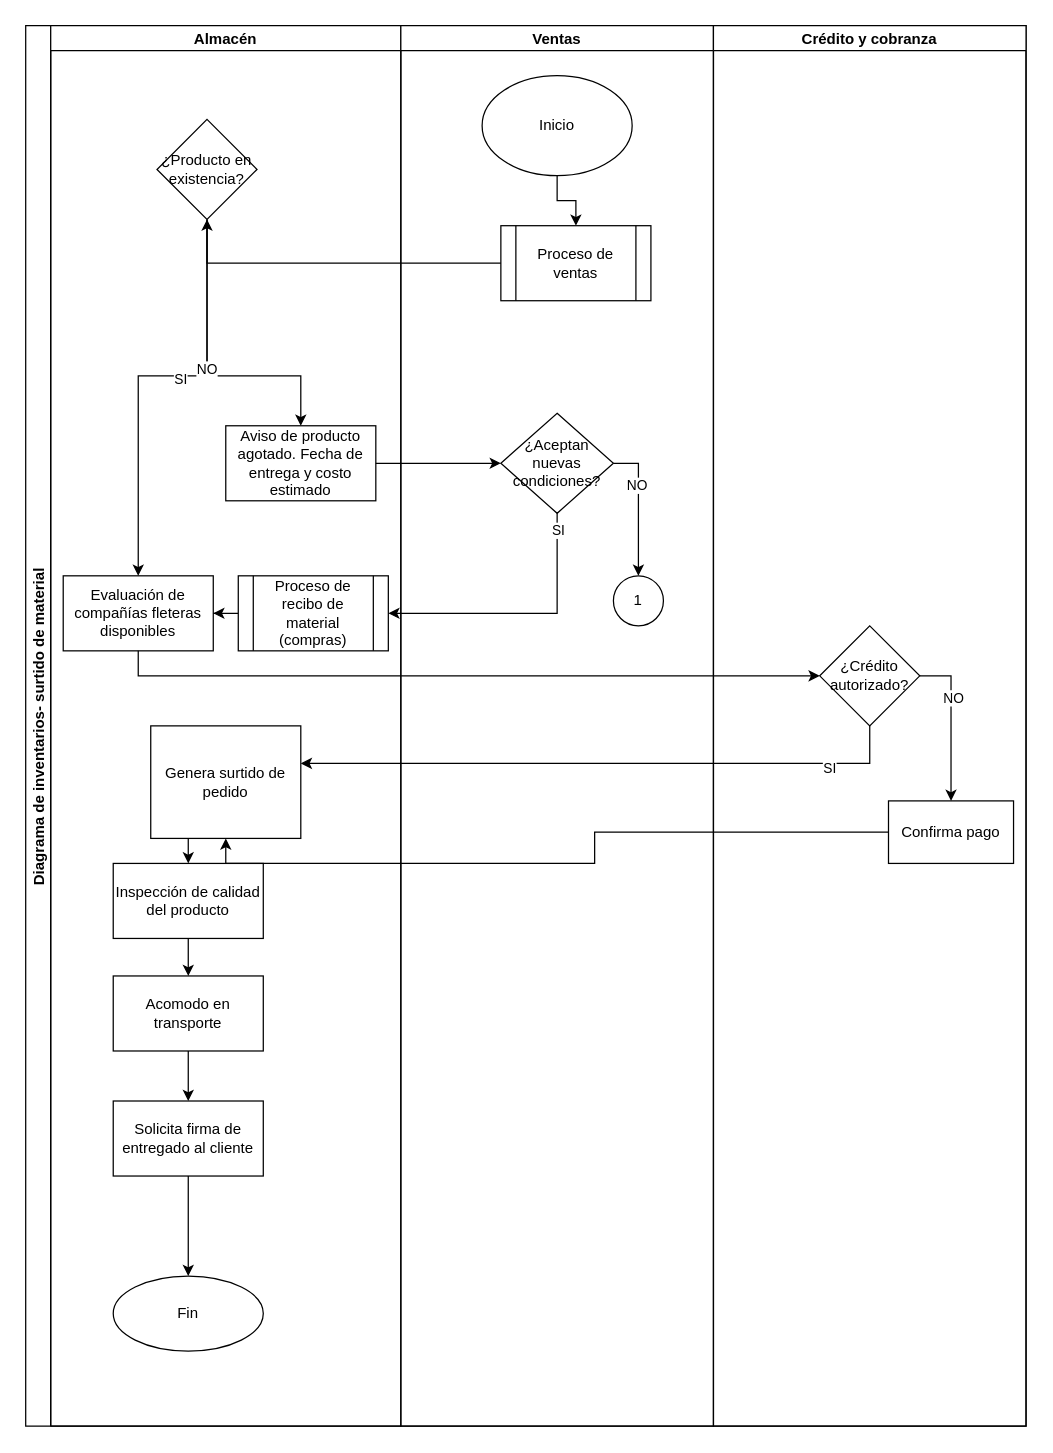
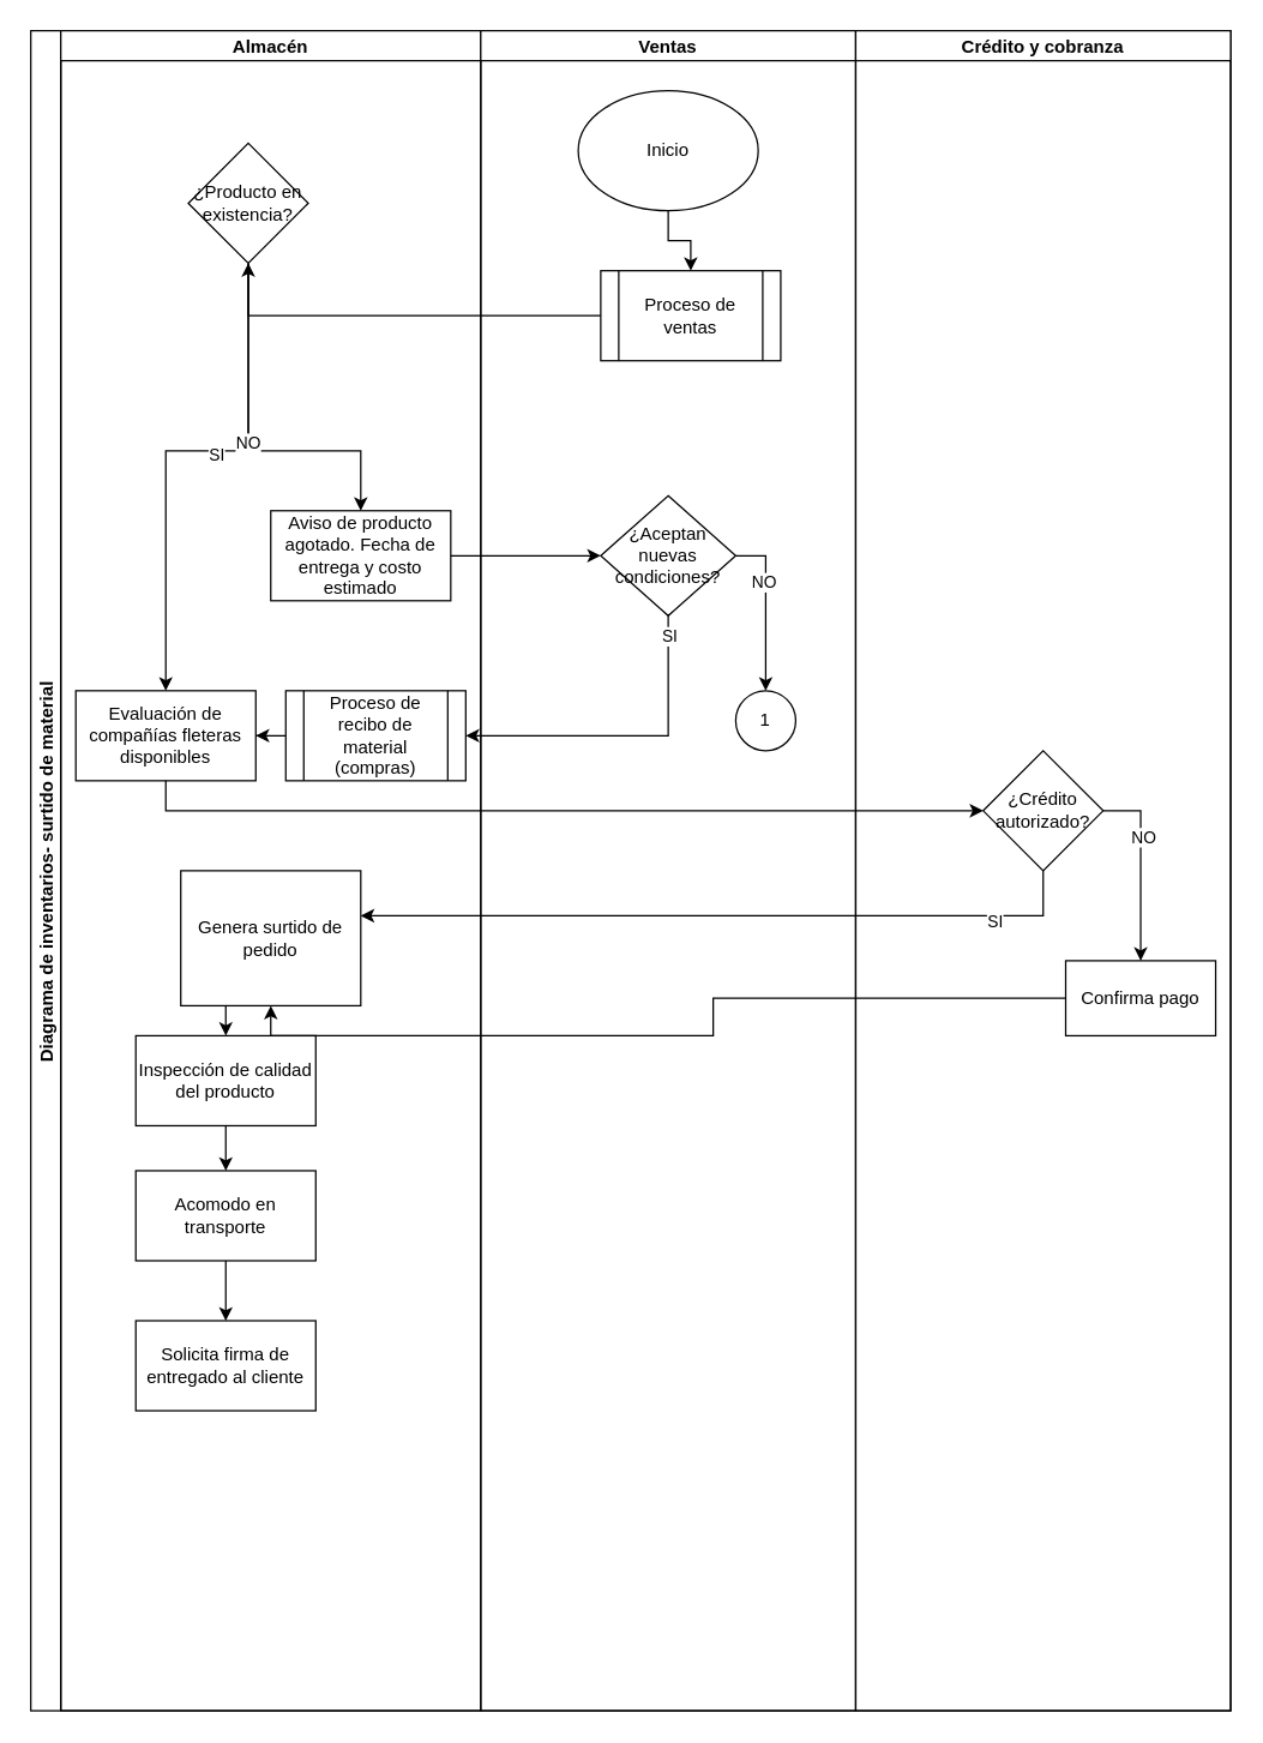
- <mxCell id="41" value="" style="edgeStyle=orthogonalEdgeStyle;rounded=0;orthogonalLoop=1;jettySize=auto;html=1;" edge="1" parent="1" source="17" target="40"><mxGeometry relative="1" as="geometry" /></mxCell>
- <mxCell id="40" value="Fin" style="ellipse;whiteSpace=wrap;html=1;rounded=0;" vertex="1" parent="1"><mxGeometry x="90" y="1020" width="120" height="60" as="geometry" /></mxCell>
